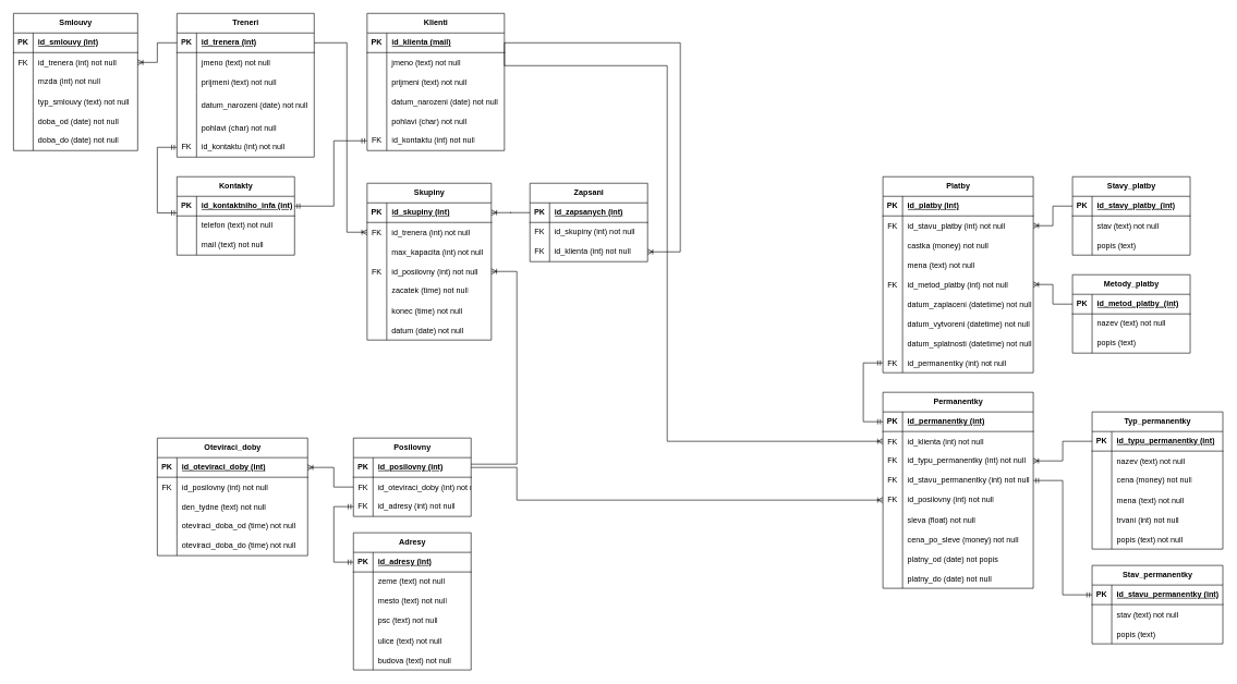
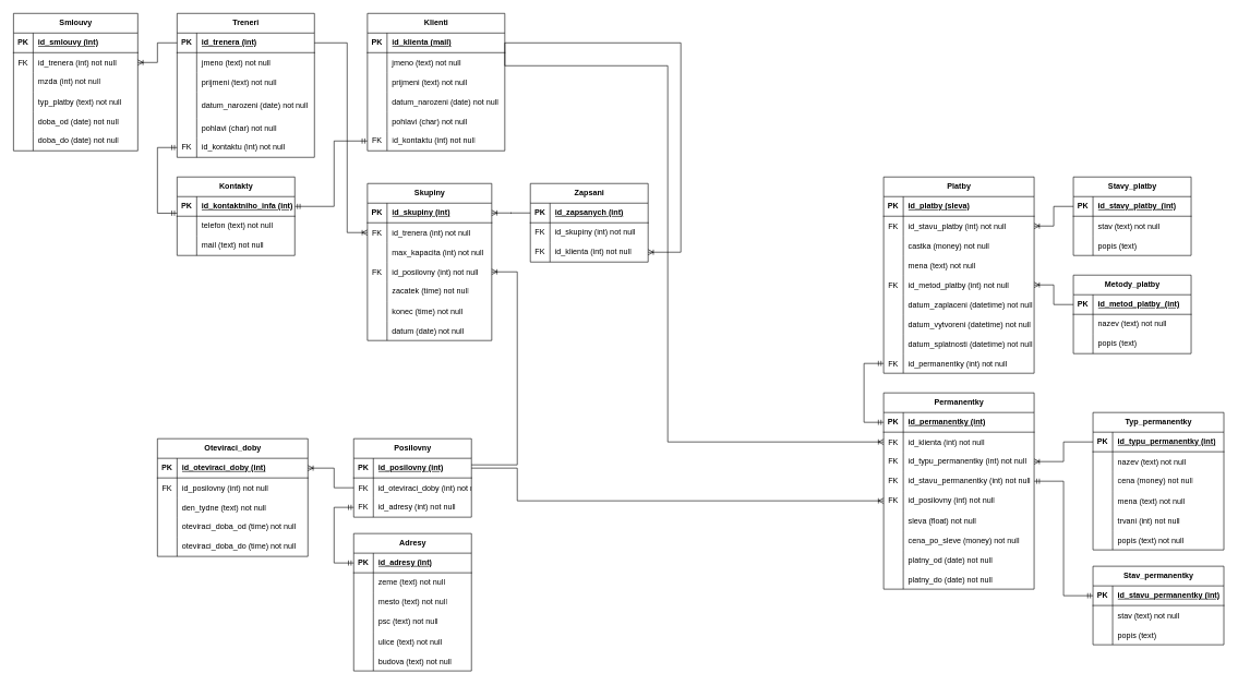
- <mxCell id="109" value="typ_smlouvy (text) not null" style="shape=partialRectangle;connectable=0;fillColor=none;top=0;left=0;bottom=0;right=0;align=left;spacingLeft=6;overflow=hidden;" vertex="1" parent="107"><mxGeometry x="30" width="160" height="30" as="geometry"><mxRectangle width="160" height="30" as="alternateBounds" /></mxGeometry></mxCell>
+ <mxCell id="109" value="typ_platby (text) not null" style="shape=partialRectangle;connectable=0;fillColor=none;top=0;left=0;bottom=0;right=0;align=left;spacingLeft=6;overflow=hidden;" vertex="1" parent="107"><mxGeometry x="30" width="160" height="30" as="geometry"><mxRectangle width="160" height="30" as="alternateBounds" /></mxGeometry></mxCell>
- <mxCell id="182" value="id_platby (int)" style="shape=partialRectangle;connectable=0;fillColor=none;top=0;left=0;bottom=0;right=0;align=left;spacingLeft=6;fontStyle=5;overflow=hidden;whiteSpace=wrap;html=1;" vertex="1" parent="180"><mxGeometry x="30" width="200" height="30" as="geometry"><mxRectangle width="200" height="30" as="alternateBounds" /></mxGeometry></mxCell>
+ <mxCell id="182" value="id_platby (sleva)" style="shape=partialRectangle;connectable=0;fillColor=none;top=0;left=0;bottom=0;right=0;align=left;spacingLeft=6;fontStyle=5;overflow=hidden;whiteSpace=wrap;html=1;" vertex="1" parent="180"><mxGeometry x="30" width="200" height="30" as="geometry"><mxRectangle width="200" height="30" as="alternateBounds" /></mxGeometry></mxCell>
- <mxCell id="45" value="platny_od (date) not popis" style="shape=partialRectangle;connectable=0;fillColor=none;top=0;left=0;bottom=0;right=0;align=left;spacingLeft=6;overflow=hidden;" vertex="1" parent="43"><mxGeometry x="30" width="200" height="30" as="geometry"><mxRectangle width="200" height="30" as="alternateBounds" /></mxGeometry></mxCell>
+ <mxCell id="45" value="platny_od (date) not null" style="shape=partialRectangle;connectable=0;fillColor=none;top=0;left=0;bottom=0;right=0;align=left;spacingLeft=6;overflow=hidden;" vertex="1" parent="43"><mxGeometry x="30" width="200" height="30" as="geometry"><mxRectangle width="200" height="30" as="alternateBounds" /></mxGeometry></mxCell>
